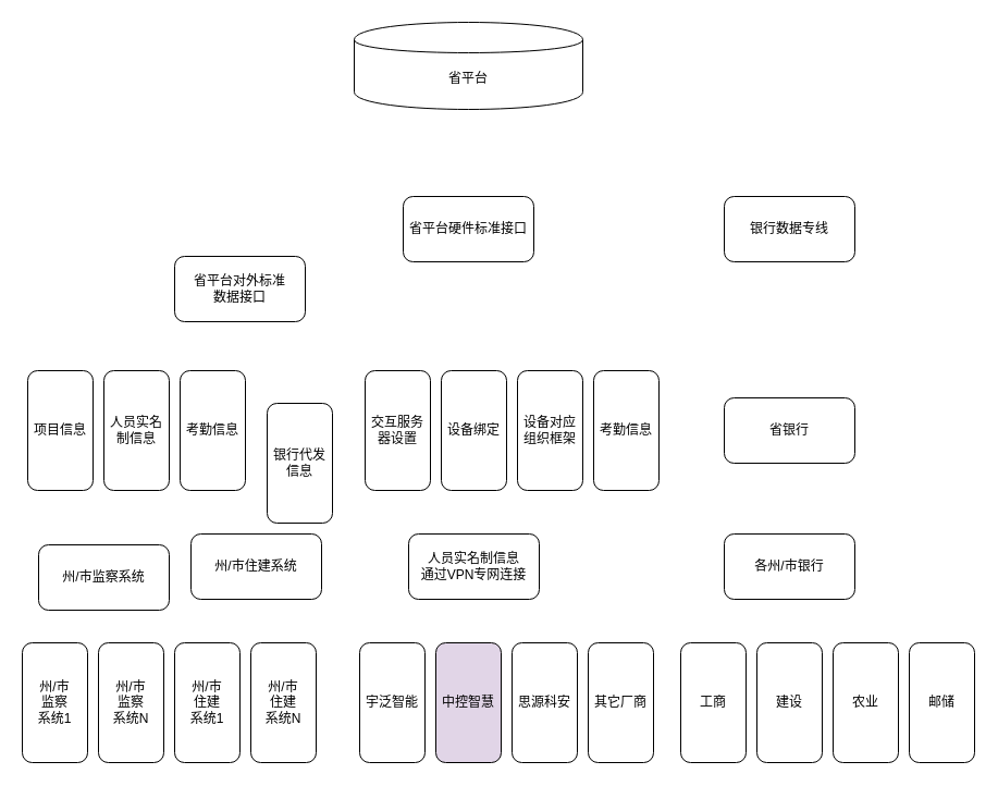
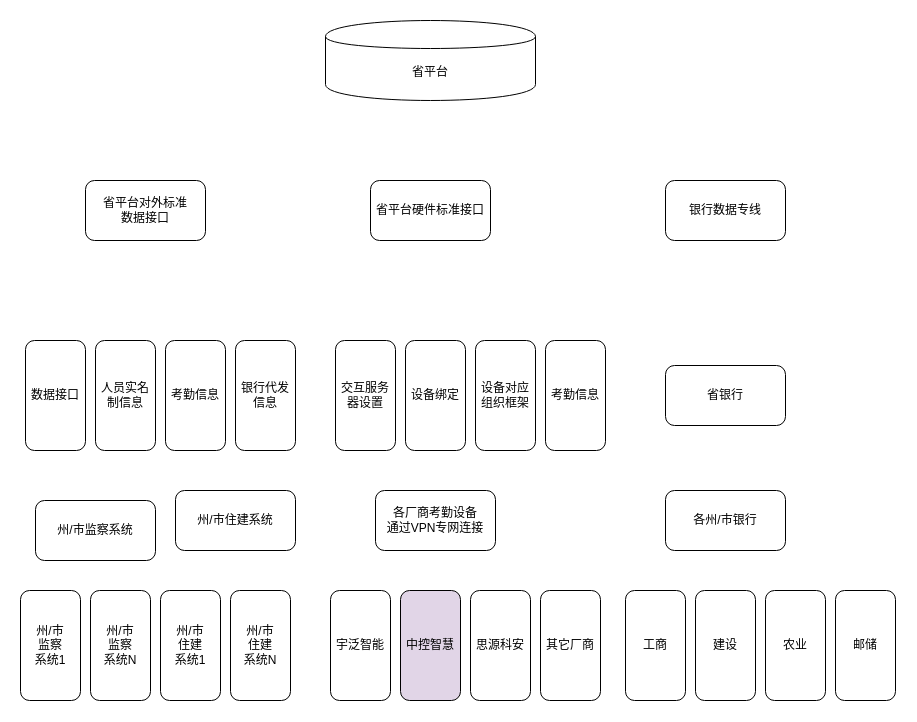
- <mxCell id="3" value="省平台对外标准&lt;br&gt;数据接口" style="rounded=1;whiteSpace=wrap;html=1;" vertex="1" parent="1"><mxGeometry x="160" y="235" width="120" height="60" as="geometry" /></mxCell>
+ <mxCell id="3" value="省平台对外标准&lt;br&gt;数据接口" style="rounded=1;whiteSpace=wrap;html=1;" vertex="1" parent="1"><mxGeometry x="85" y="180" width="120" height="60" as="geometry" /></mxCell>
- <mxCell id="6" value="项目信息" style="rounded=1;whiteSpace=wrap;html=1;" vertex="1" parent="1"><mxGeometry x="25" y="340" width="60" height="110" as="geometry" /></mxCell>
+ <mxCell id="6" value="数据接口" style="rounded=1;whiteSpace=wrap;html=1;" vertex="1" parent="1"><mxGeometry x="25" y="340" width="60" height="110" as="geometry" /></mxCell>
- <mxCell id="9" value="银行代发信息" style="rounded=1;whiteSpace=wrap;html=1;" vertex="1" parent="1"><mxGeometry x="245" y="370" width="60" height="110" as="geometry" /></mxCell>
+ <mxCell id="9" value="银行代发信息" style="rounded=1;whiteSpace=wrap;html=1;" vertex="1" parent="1"><mxGeometry x="235" y="340" width="60" height="110" as="geometry" /></mxCell>
- <mxCell id="17" value="人员实名制信息&lt;br&gt;通过VPN专网连接" style="rounded=1;whiteSpace=wrap;html=1;" vertex="1" parent="1"><mxGeometry x="375" y="490" width="120" height="60" as="geometry" /></mxCell>
+ <mxCell id="17" value="各厂商考勤设备&lt;br&gt;通过VPN专网连接" style="rounded=1;whiteSpace=wrap;html=1;" vertex="1" parent="1"><mxGeometry x="375" y="490" width="120" height="60" as="geometry" /></mxCell>
